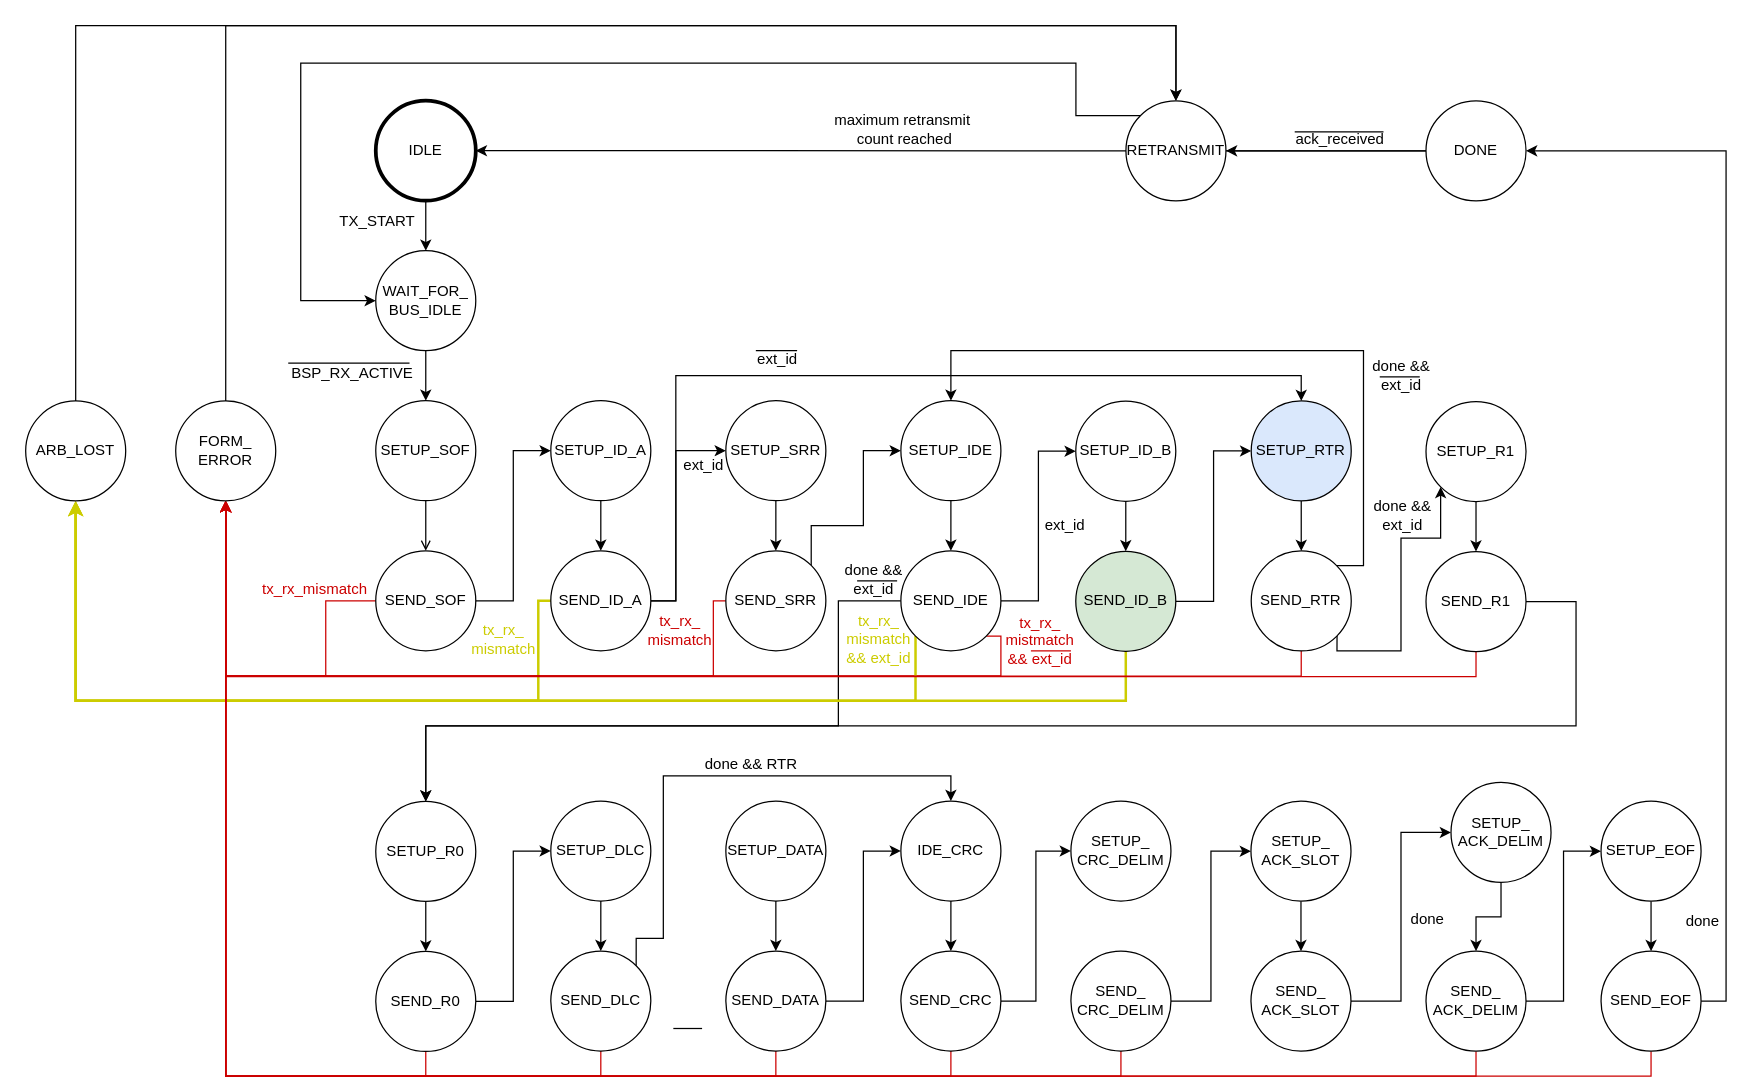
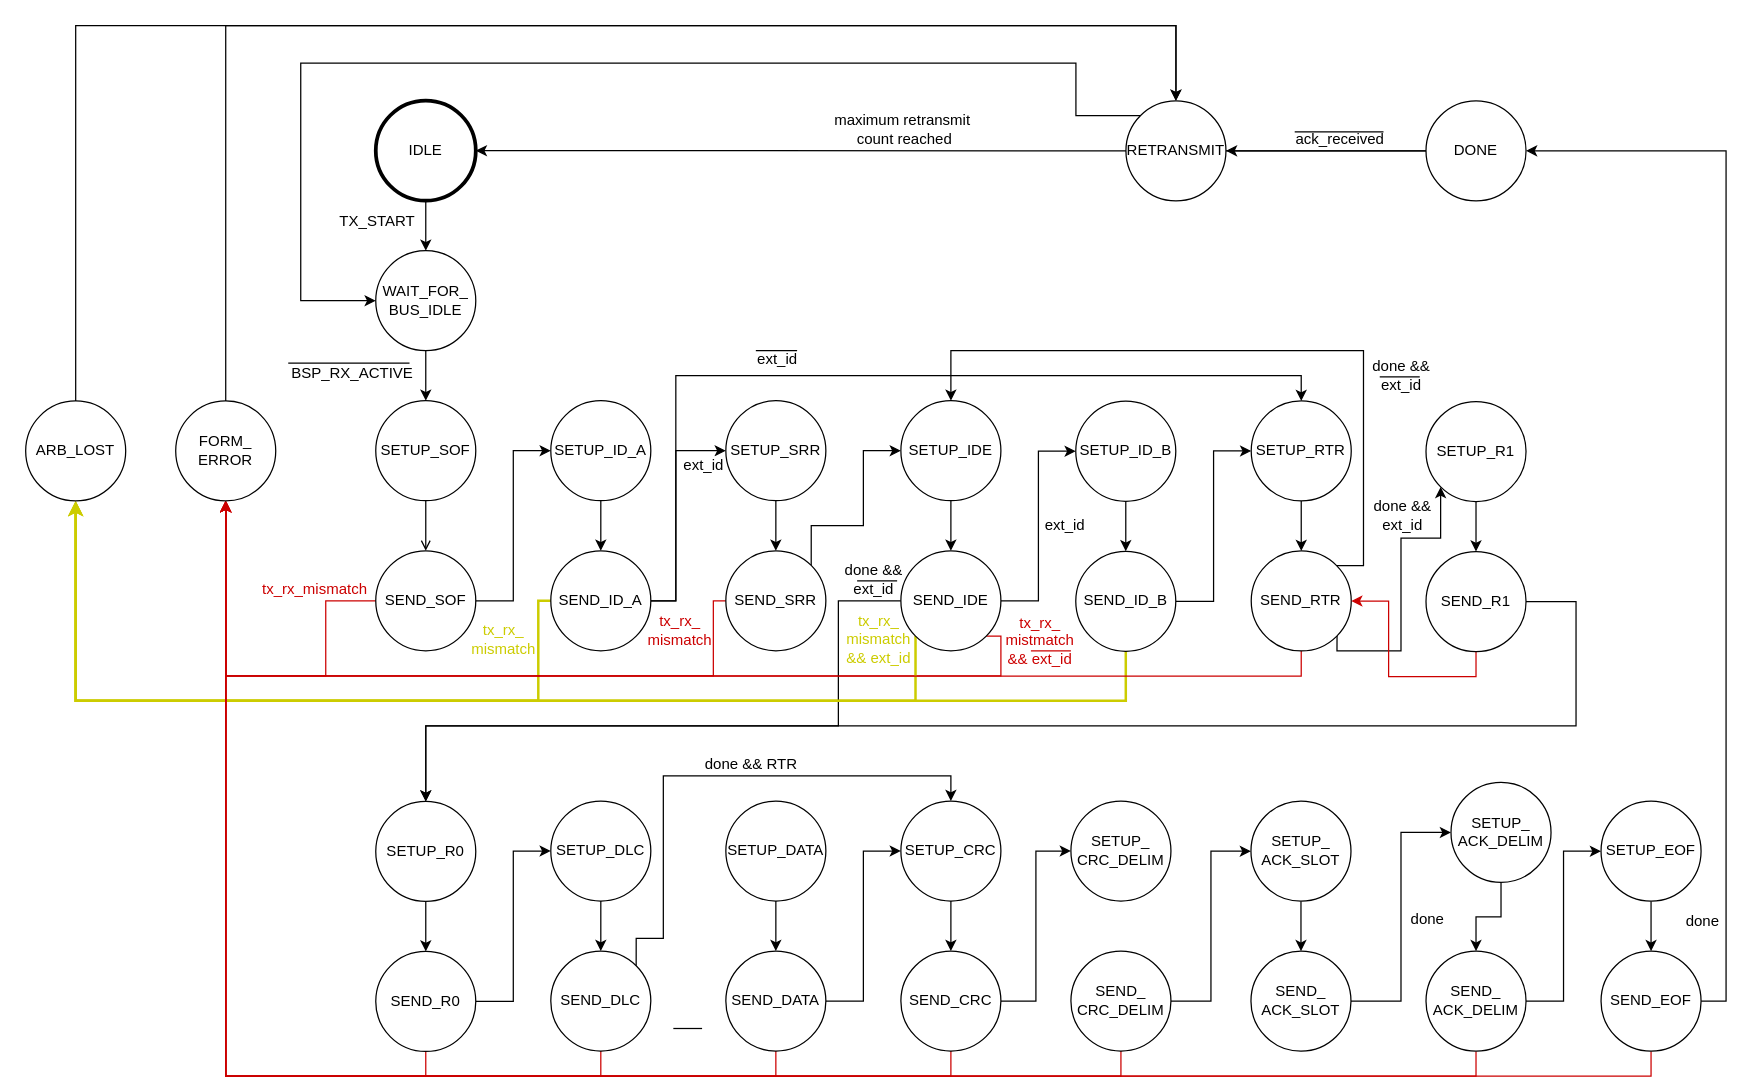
- <mxCell id="44" value="SETUP_RTR" style="ellipse;whiteSpace=wrap;html=1;aspect=fixed;fillColor=#dae8fc;" vertex="1" parent="1"><mxGeometry x="1000.207" y="320.167" width="80" height="80" as="geometry" /></mxCell>
+ <mxCell id="44" value="SETUP_RTR" style="ellipse;whiteSpace=wrap;html=1;aspect=fixed;" vertex="1" parent="1"><mxGeometry x="1000.207" y="320.167" width="80" height="80" as="geometry" /></mxCell>
- <mxCell id="42" value="SEND_ID_B" style="ellipse;whiteSpace=wrap;html=1;aspect=fixed;fillColor=#d5e8d4;" vertex="1" parent="1"><mxGeometry x="859.879" y="440.408" width="80" height="80" as="geometry" /></mxCell>
+ <mxCell id="42" value="SEND_ID_B" style="ellipse;whiteSpace=wrap;html=1;aspect=fixed;" vertex="1" parent="1"><mxGeometry x="859.879" y="440.408" width="80" height="80" as="geometry" /></mxCell>
- <mxCell id="54" style="edgeStyle=orthogonalEdgeStyle;rounded=0;orthogonalLoop=1;jettySize=auto;html=1;exitX=0.5;exitY=1;exitDx=0;exitDy=0;entryX=0.5;entryY=1;entryDx=0;entryDy=0;strokeColor=#CC0000;" edge="1" parent="1" source="55" target="100"><mxGeometry relative="1" as="geometry" /></mxCell>
+ <mxCell id="54" style="edgeStyle=orthogonalEdgeStyle;rounded=0;orthogonalLoop=1;jettySize=auto;html=1;exitX=0.5;exitY=1;exitDx=0;exitDy=0;strokeColor=#CC0000;" edge="1" parent="1" source="55" target="50"><mxGeometry relative="1" as="geometry" /></mxCell>
- <mxCell id="73" value="IDE_CRC" style="ellipse;whiteSpace=wrap;html=1;aspect=fixed;" vertex="1" parent="1"><mxGeometry x="720" y="640.167" width="80" height="80" as="geometry" /></mxCell>
+ <mxCell id="73" value="SETUP_CRC" style="ellipse;whiteSpace=wrap;html=1;aspect=fixed;" vertex="1" parent="1"><mxGeometry x="720" y="640.167" width="80" height="80" as="geometry" /></mxCell>
